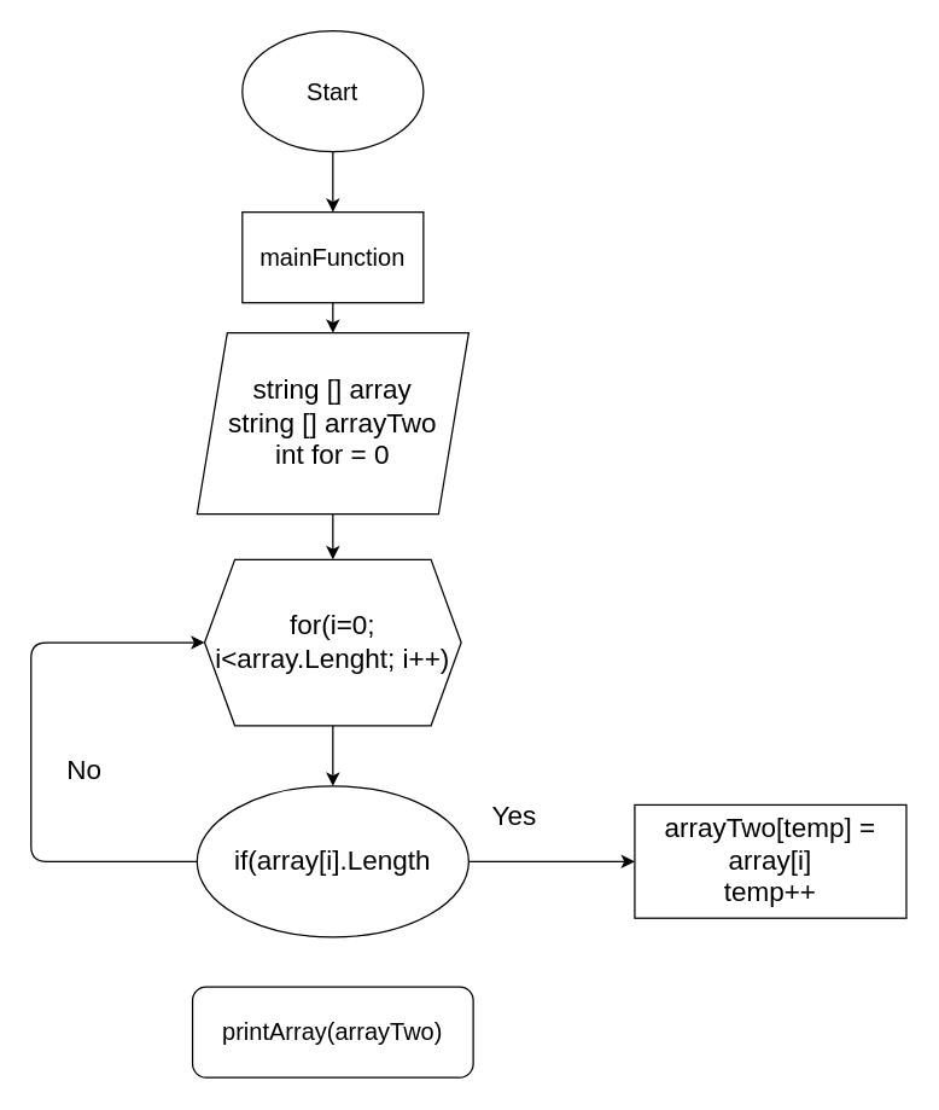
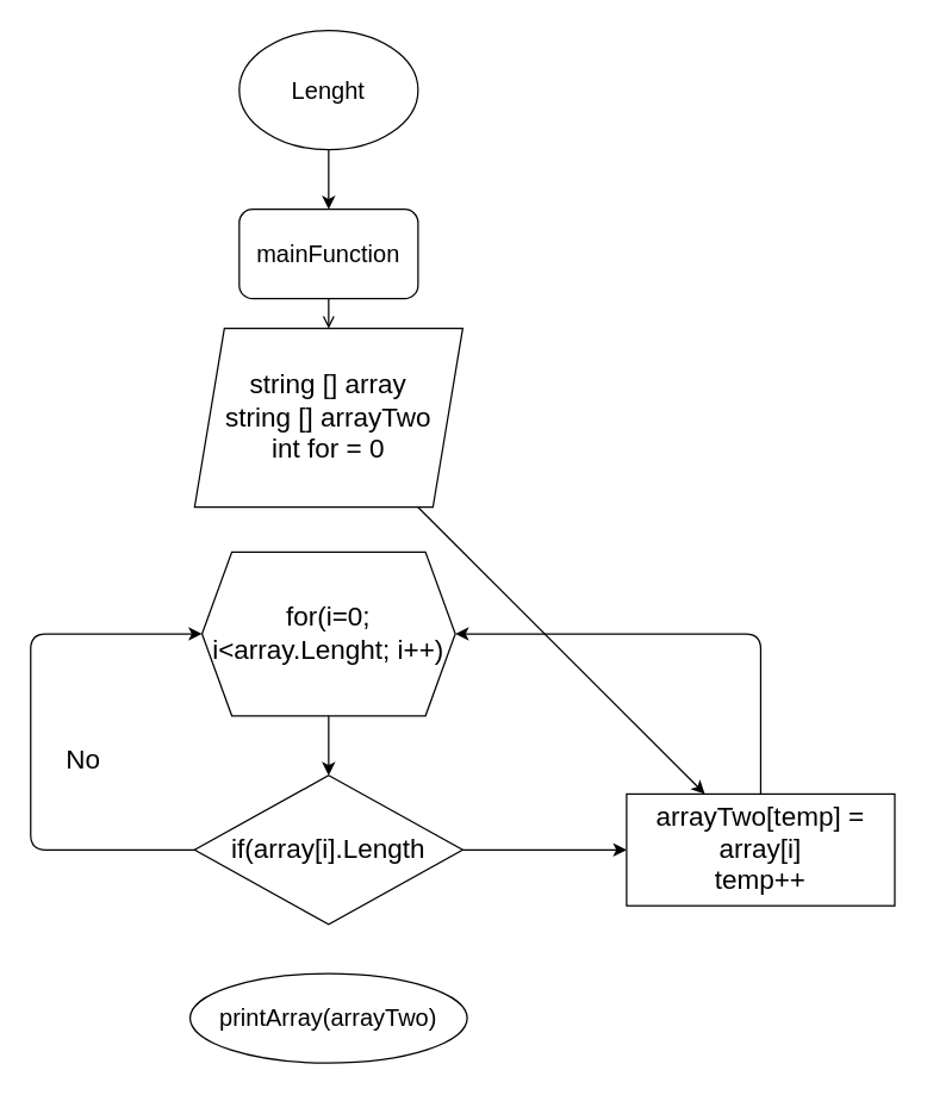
- <mxCell id="3" value="&lt;font style=&quot;font-size: 16px&quot;&gt;Start&lt;/font&gt;" style="ellipse;whiteSpace=wrap;html=1;" vertex="1" parent="1"><mxGeometry x="160" y="20" width="120" height="80" as="geometry" /></mxCell>
+ <mxCell id="3" value="&lt;font style=&quot;font-size: 16px&quot;&gt;Lenght&lt;/font&gt;" style="ellipse;whiteSpace=wrap;html=1;" vertex="1" parent="1"><mxGeometry x="160" y="20" width="120" height="80" as="geometry" /></mxCell>
- <mxCell id="5" value="mainFunction" style="whiteSpace=wrap;html=1;fontSize=16;rounded=0;" vertex="1" parent="1"><mxGeometry x="160" y="140" width="120" height="60" as="geometry" /></mxCell>
+ <mxCell id="5" value="mainFunction" style="rounded=1;whiteSpace=wrap;html=1;fontSize=16;" vertex="1" parent="1"><mxGeometry x="160" y="140" width="120" height="60" as="geometry" /></mxCell>
- <mxCell id="4" value="" style="edgeStyle=none;html=1;fontSize=18;" edge="1" parent="1" source="5" target="7"><mxGeometry relative="1" as="geometry" /></mxCell>
+ <mxCell id="4" value="" style="edgeStyle=none;html=1;fontSize=18;endArrow=open;" edge="1" parent="1" source="5" target="7"><mxGeometry relative="1" as="geometry" /></mxCell>
- <mxCell id="6" value="" style="edgeStyle=none;html=1;fontSize=18;" edge="1" parent="1" source="7" target="9"><mxGeometry relative="1" as="geometry" /></mxCell>
+ <mxCell id="6" value="" style="edgeStyle=none;html=1;fontSize=18;" edge="1" parent="1" source="7" target="14"><mxGeometry relative="1" as="geometry" /></mxCell>
+ <mxCell id="13" style="edgeStyle=none;html=1;fontSize=18;entryX=1;entryY=0.5;entryDx=0;entryDy=0;" edge="1" parent="1" source="14" target="9"><mxGeometry relative="1" as="geometry"><mxPoint x="510" y="430" as="targetPoint" /><Array as="points"><mxPoint x="510" y="425" /></Array></mxGeometry></mxCell>
- <mxCell id="15" value="Yes" style="text;html=1;align=center;verticalAlign=middle;resizable=0;points=[];autosize=1;strokeColor=none;fillColor=none;fontSize=18;" vertex="1" parent="1"><mxGeometry x="320" y="525" width="40" height="30" as="geometry" /></mxCell>
- <mxCell id="12" value="if(array[i].Length" style="ellipse;whiteSpace=wrap;html=1;fontSize=18;" vertex="1" parent="1"><mxGeometry x="130" y="520" width="180" height="100" as="geometry" /></mxCell>
+ <mxCell id="12" value="if(array[i].Length" style="rhombus;whiteSpace=wrap;html=1;fontSize=18;" vertex="1" parent="1"><mxGeometry x="130" y="520" width="180" height="100" as="geometry" /></mxCell>
- <mxCell id="17" value="printArray(arrayTwo)" style="rounded=1;whiteSpace=wrap;html=1;fontSize=16;" vertex="1" parent="1"><mxGeometry x="127" y="653" width="186" height="60" as="geometry" /></mxCell>
+ <mxCell id="17" value="printArray(arrayTwo)" style="ellipse;whiteSpace=wrap;html=1;fontSize=16;" vertex="1" parent="1"><mxGeometry x="127" y="653" width="186" height="60" as="geometry" /></mxCell>
